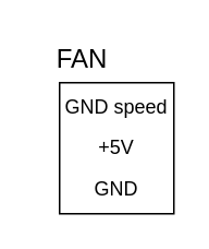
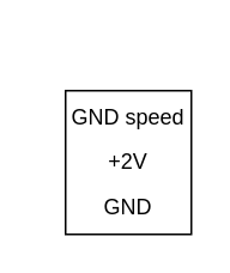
- <mxCell id="6" value="&lt;font&gt;FAN&lt;/font&gt;" style="text;html=1;align=center;verticalAlign=middle;whiteSpace=wrap;rounded=0;fontSize=16;" vertex="1" parent="1"><mxGeometry x="20" y="20" width="60" height="30" as="geometry" /></mxCell>
- <mxCell id="4" value="+5V" style="text;html=1;align=center;verticalAlign=middle;whiteSpace=wrap;rounded=0;" vertex="1" parent="1"><mxGeometry x="41" y="75" width="60" height="30" as="geometry" /></mxCell>
+ <mxCell id="4" value="+2V" style="text;html=1;align=center;verticalAlign=middle;whiteSpace=wrap;rounded=0;" vertex="1" parent="1"><mxGeometry x="41" y="75" width="60" height="30" as="geometry" /></mxCell>
